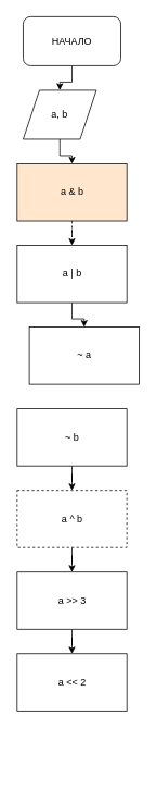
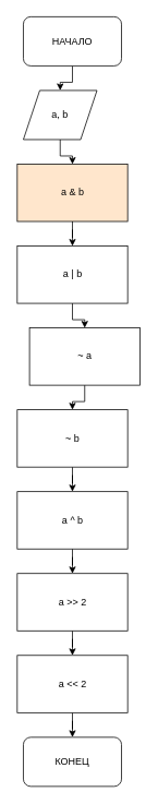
- <mxCell id="6" value="" style="edgeStyle=orthogonalEdgeStyle;rounded=0;orthogonalLoop=1;jettySize=auto;html=1;dashed=1;" parent="1" source="7" target="9" edge="1"><mxGeometry relative="1" as="geometry" /></mxCell>
+ <mxCell id="6" value="" style="edgeStyle=orthogonalEdgeStyle;rounded=0;orthogonalLoop=1;jettySize=auto;html=1;" parent="1" source="7" target="9" edge="1"><mxGeometry relative="1" as="geometry" /></mxCell>
+ <mxCell id="10" value="" style="edgeStyle=orthogonalEdgeStyle;rounded=0;orthogonalLoop=1;jettySize=auto;html=1;" parent="1" source="11" target="13" edge="1"><mxGeometry relative="1" as="geometry" /></mxCell>
- <mxCell id="15" value="a ^ b" style="rounded=0;whiteSpace=wrap;html=1;rounded=0;dashed=1;" parent="1" vertex="1"><mxGeometry x="20.5" y="600" width="135" height="70" as="geometry" /></mxCell>
+ <mxCell id="15" value="a ^ b" style="rounded=0;whiteSpace=wrap;html=1;rounded=0;" parent="1" vertex="1"><mxGeometry x="20.5" y="600" width="135" height="70" as="geometry" /></mxCell>
- <mxCell id="17" value="a &amp;gt;&amp;gt; 3" style="rounded=0;whiteSpace=wrap;html=1;rounded=0;" parent="1" vertex="1"><mxGeometry x="20.5" y="700" width="135" height="70" as="geometry" /></mxCell>
+ <mxCell id="17" value="a &amp;gt;&amp;gt; 2" style="rounded=0;whiteSpace=wrap;html=1;rounded=0;" parent="1" vertex="1"><mxGeometry x="20.5" y="700" width="135" height="70" as="geometry" /></mxCell>
+ <mxCell id="18" value="" style="edgeStyle=orthogonalEdgeStyle;rounded=0;orthogonalLoop=1;jettySize=auto;html=1;" parent="1" source="19" target="20" edge="1"><mxGeometry relative="1" as="geometry" /></mxCell>
+ <mxCell id="20" value="КОНЕЦ" style="rounded=1;whiteSpace=wrap;html=1;" parent="1" vertex="1"><mxGeometry x="28" y="900" width="120" height="60" as="geometry" /></mxCell>
